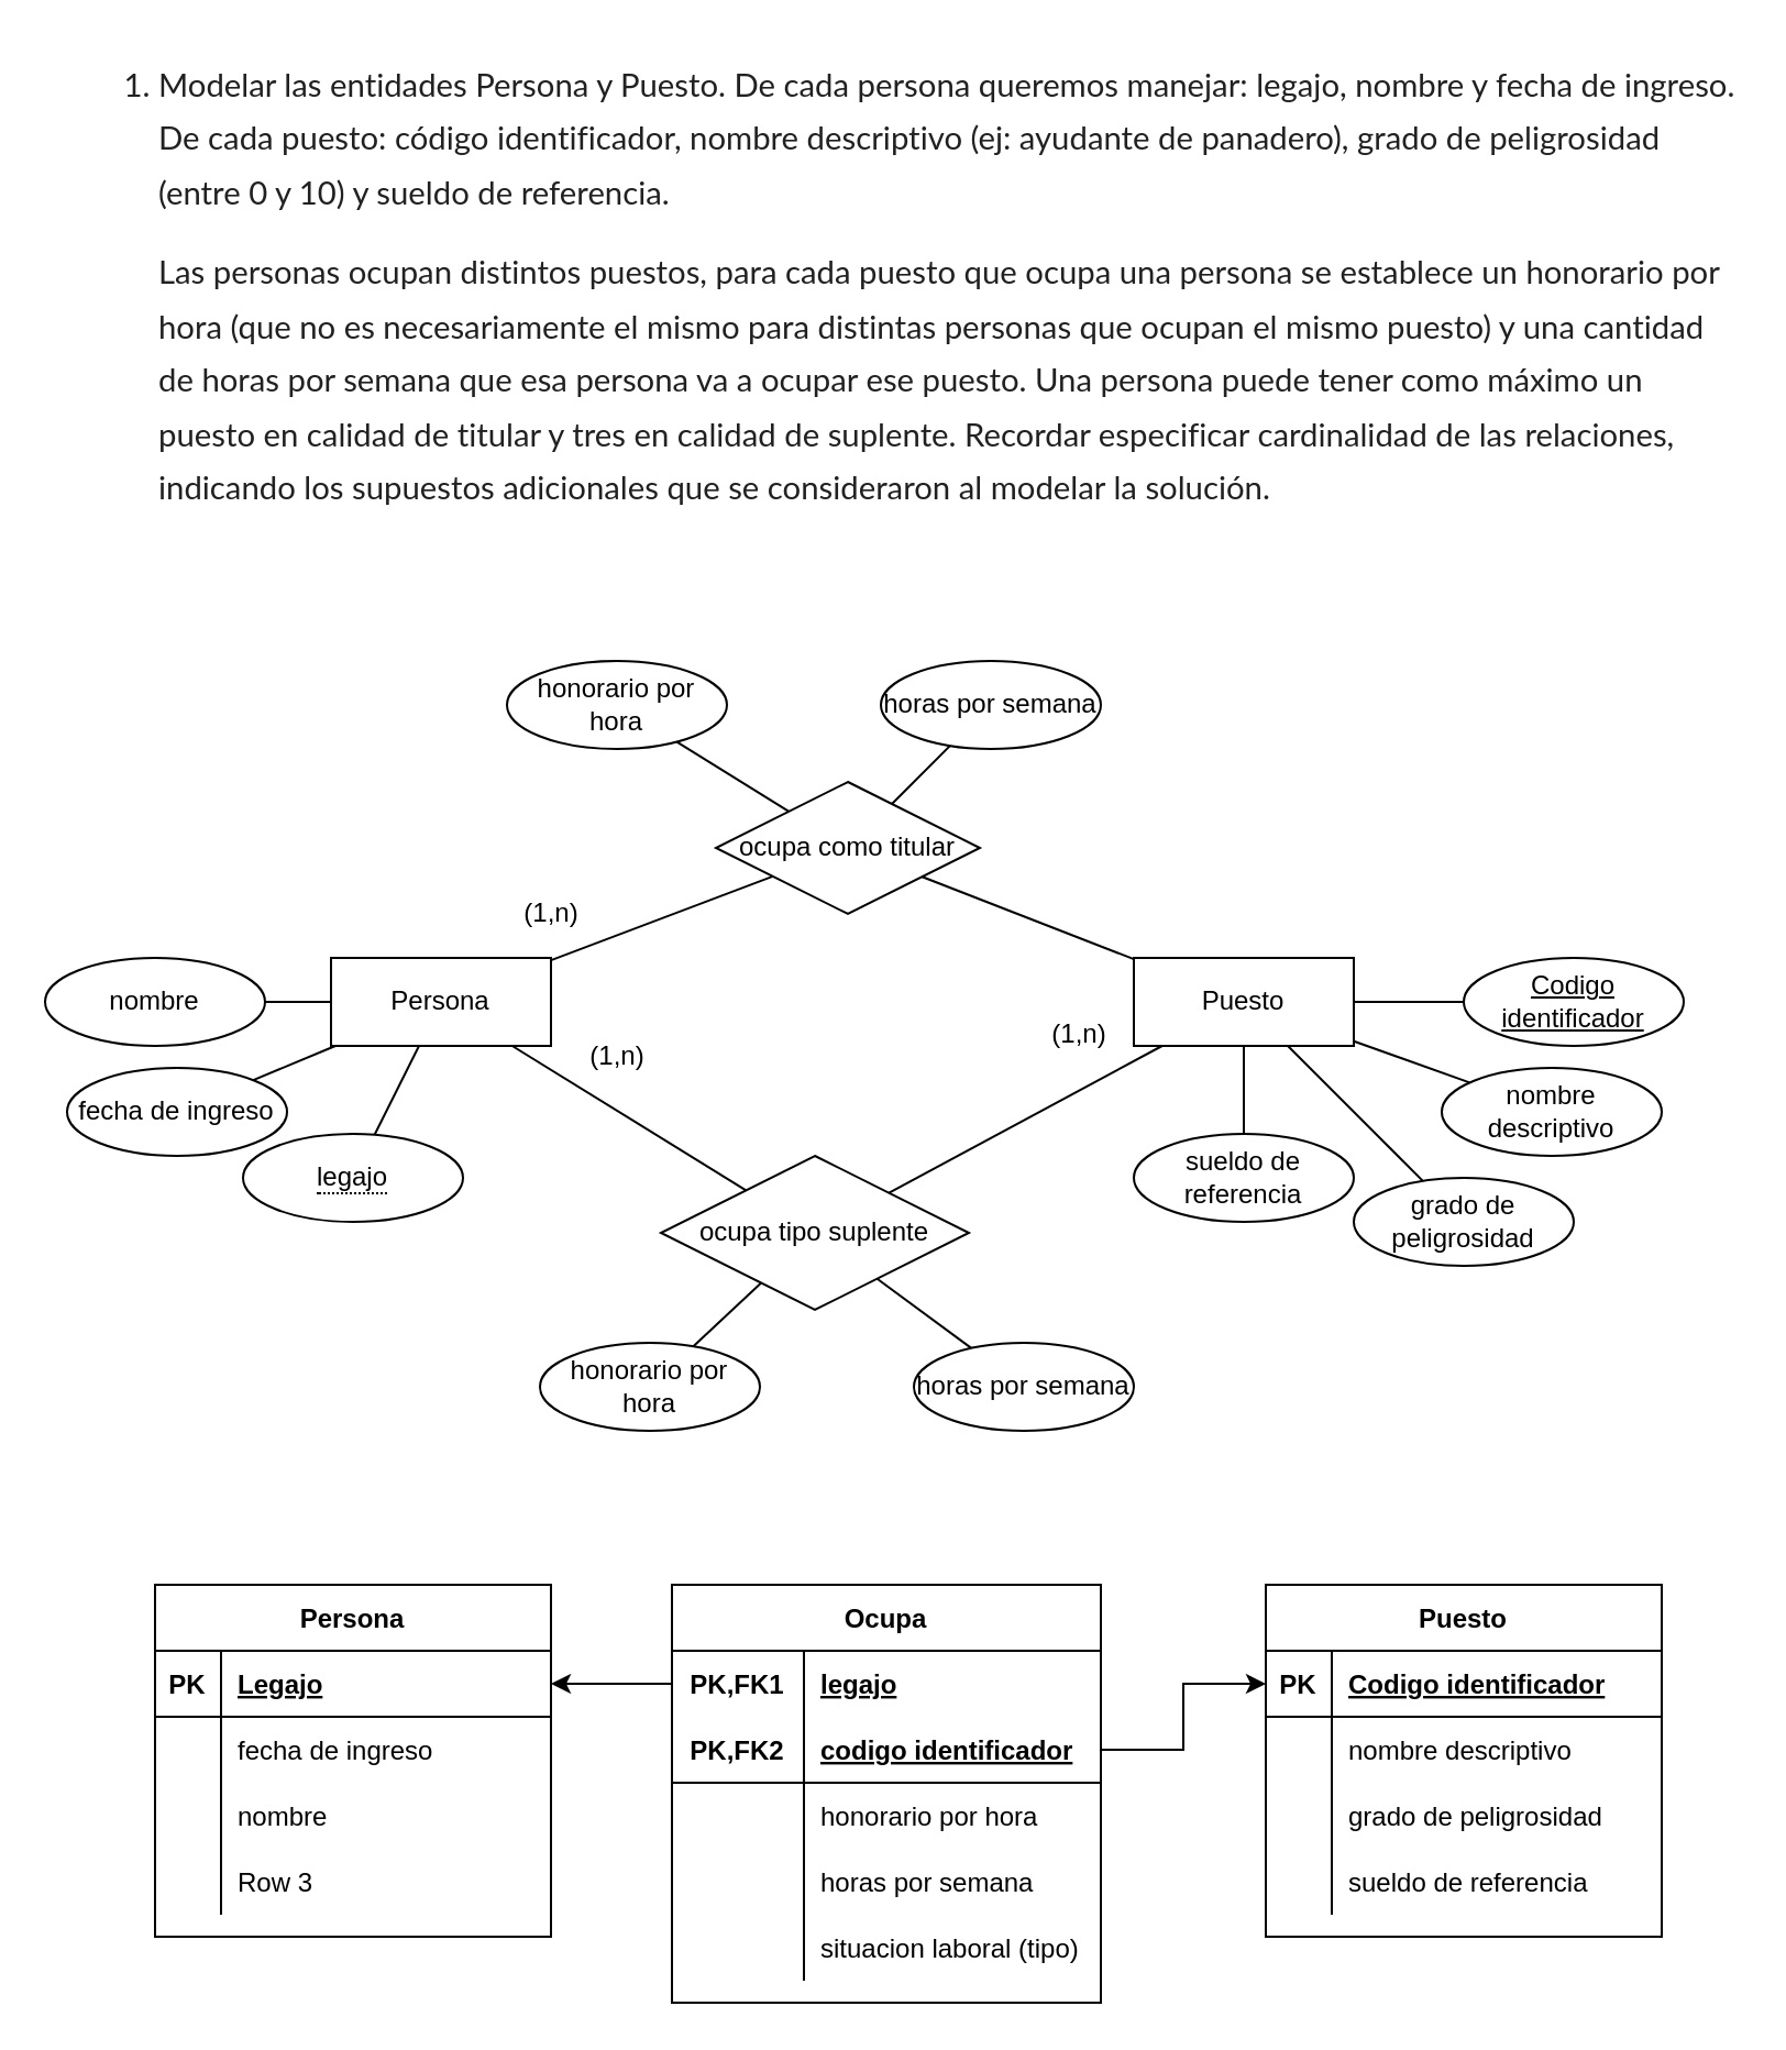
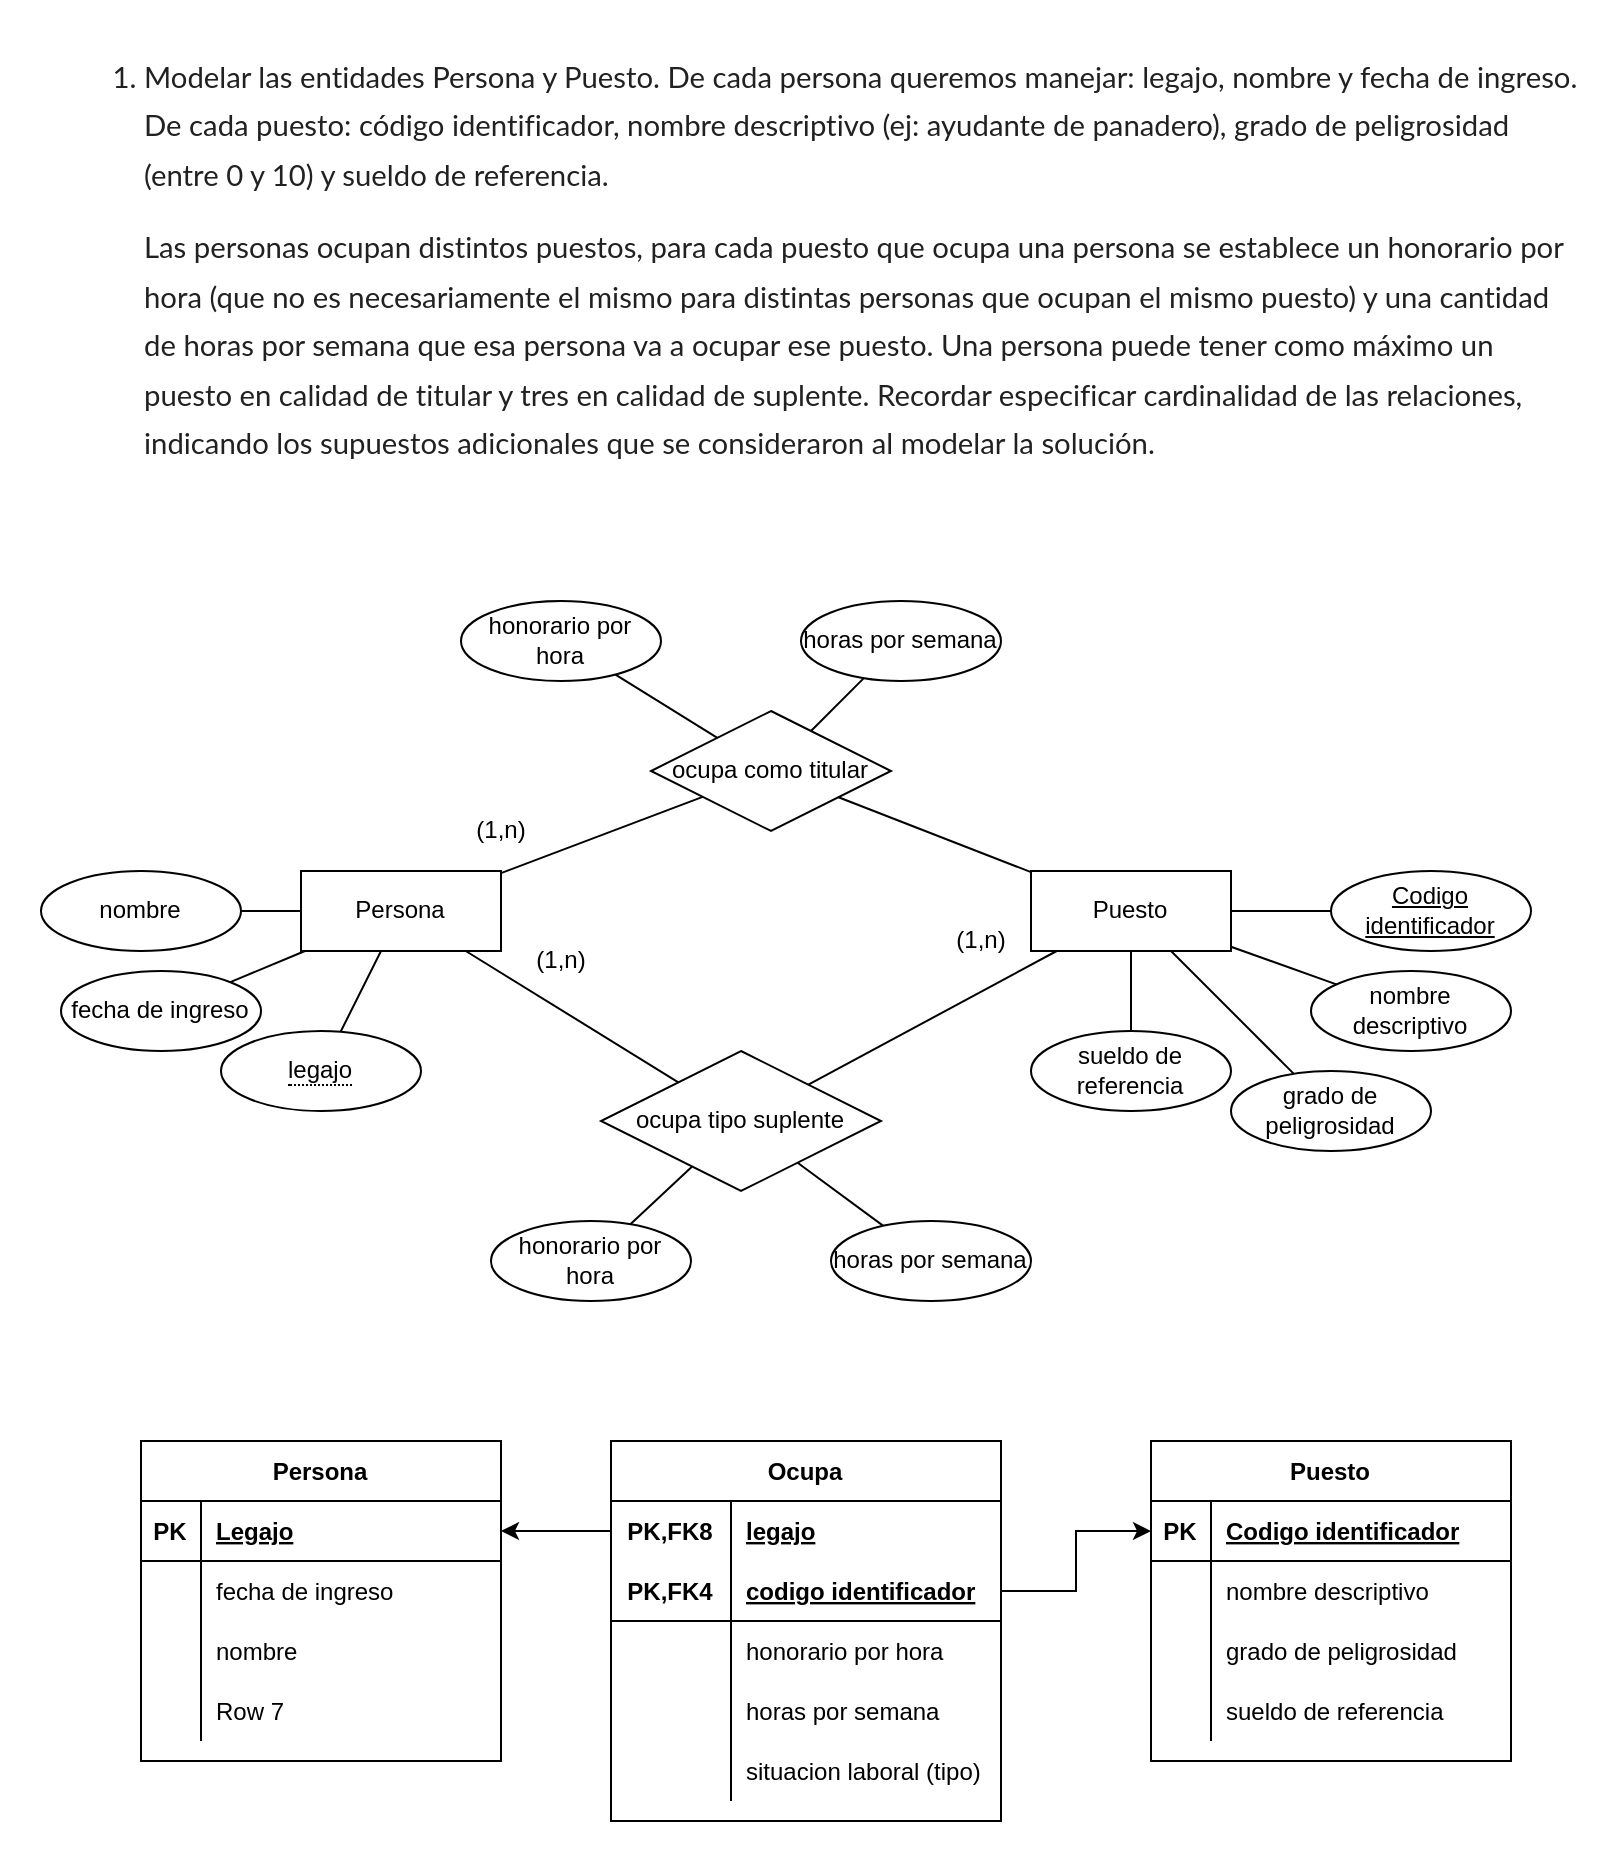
- <mxCell id="64" value="PK,FK1" style="shape=partialRectangle;connectable=0;fillColor=none;top=0;left=0;bottom=0;right=0;fontStyle=1;overflow=hidden;" vertex="1" parent="63"><mxGeometry width="60" height="30" as="geometry"><mxRectangle width="60" height="30" as="alternateBounds" /></mxGeometry></mxCell>
+ <mxCell id="64" value="PK,FK8" style="shape=partialRectangle;connectable=0;fillColor=none;top=0;left=0;bottom=0;right=0;fontStyle=1;overflow=hidden;" vertex="1" parent="63"><mxGeometry width="60" height="30" as="geometry"><mxRectangle width="60" height="30" as="alternateBounds" /></mxGeometry></mxCell>
- <mxCell id="67" value="PK,FK2" style="shape=partialRectangle;connectable=0;fillColor=none;top=0;left=0;bottom=0;right=0;fontStyle=1;overflow=hidden;" vertex="1" parent="66"><mxGeometry width="60" height="30" as="geometry"><mxRectangle width="60" height="30" as="alternateBounds" /></mxGeometry></mxCell>
+ <mxCell id="67" value="PK,FK4" style="shape=partialRectangle;connectable=0;fillColor=none;top=0;left=0;bottom=0;right=0;fontStyle=1;overflow=hidden;" vertex="1" parent="66"><mxGeometry width="60" height="30" as="geometry"><mxRectangle width="60" height="30" as="alternateBounds" /></mxGeometry></mxCell>
- <mxCell id="48" value="Row 3" style="shape=partialRectangle;connectable=0;fillColor=none;top=0;left=0;bottom=0;right=0;align=left;spacingLeft=6;overflow=hidden;" vertex="1" parent="46"><mxGeometry x="30" width="150" height="30" as="geometry"><mxRectangle width="150" height="30" as="alternateBounds" /></mxGeometry></mxCell>
+ <mxCell id="48" value="Row 7" style="shape=partialRectangle;connectable=0;fillColor=none;top=0;left=0;bottom=0;right=0;align=left;spacingLeft=6;overflow=hidden;" vertex="1" parent="46"><mxGeometry x="30" width="150" height="30" as="geometry"><mxRectangle width="150" height="30" as="alternateBounds" /></mxGeometry></mxCell>
